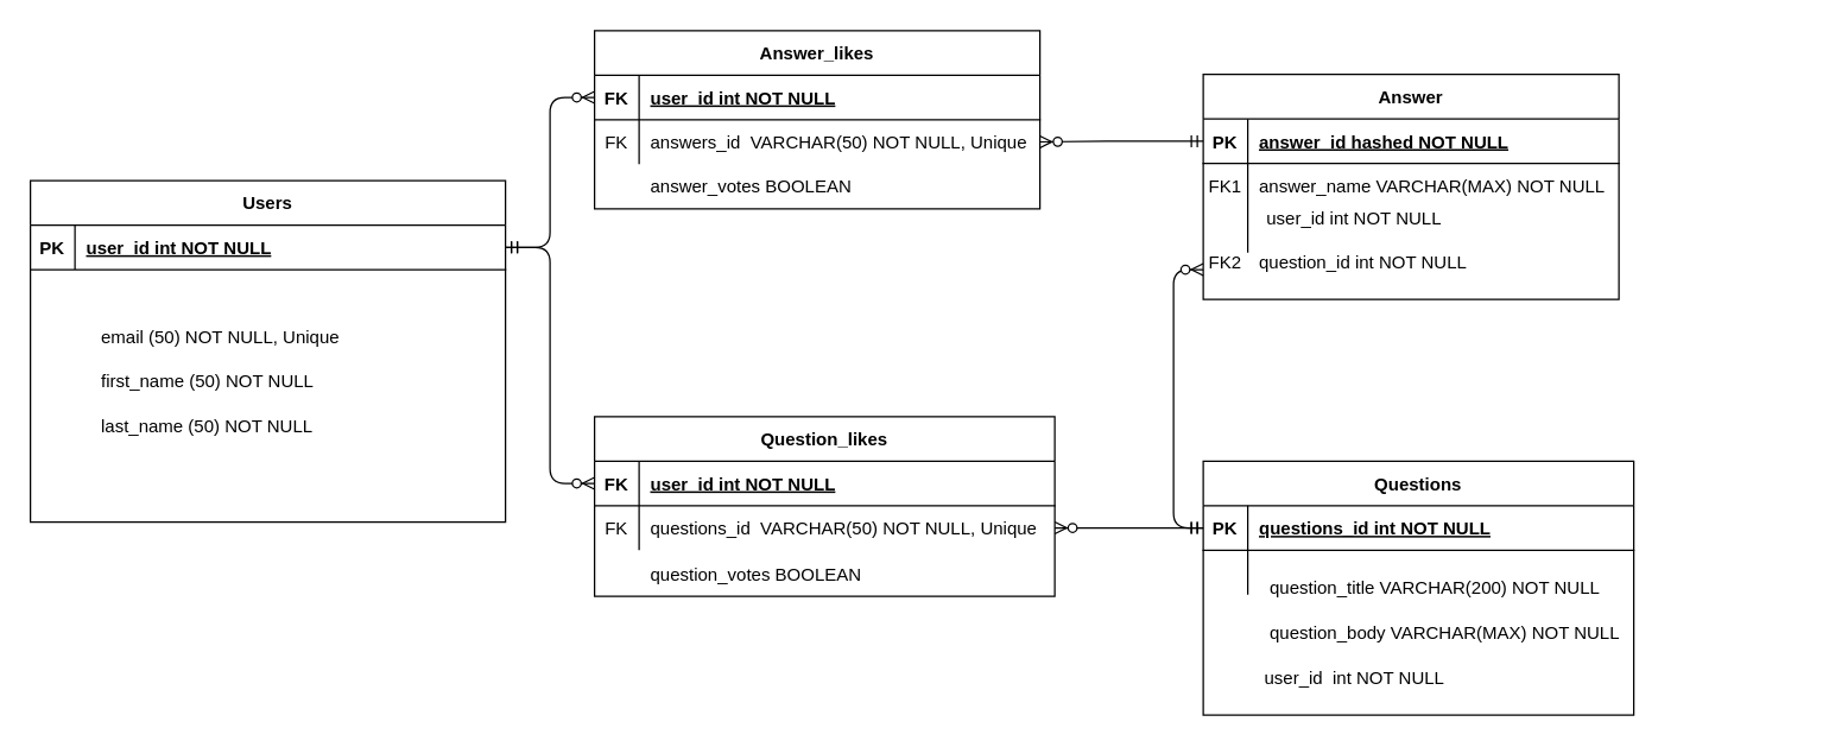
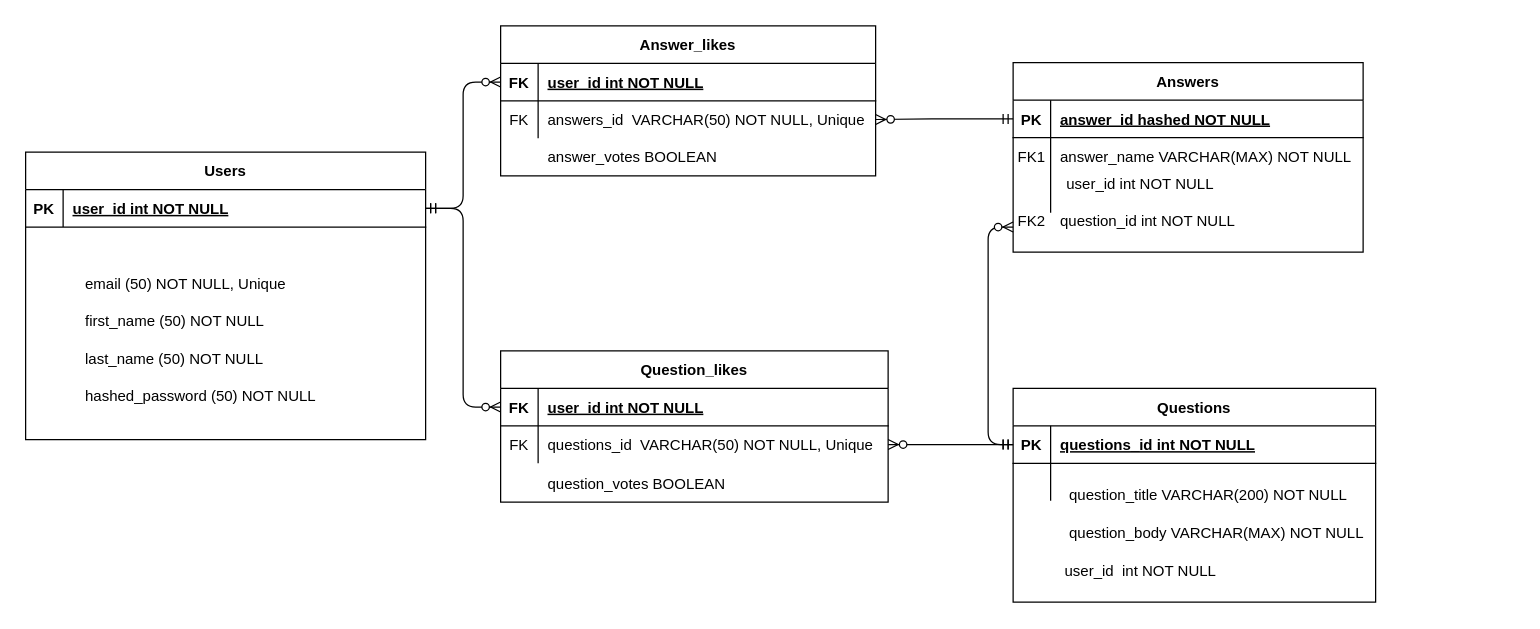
- <mxCell id="2" value="Answer" style="shape=table;startSize=30;container=1;collapsible=1;childLayout=tableLayout;fixedRows=1;rowLines=0;fontStyle=1;align=center;resizeLast=1;" parent="1" vertex="1"><mxGeometry x="810" y="49.5" width="280" height="151.5" as="geometry" /></mxCell>
+ <mxCell id="2" value="Answers" style="shape=table;startSize=30;container=1;collapsible=1;childLayout=tableLayout;fixedRows=1;rowLines=0;fontStyle=1;align=center;resizeLast=1;" parent="1" vertex="1"><mxGeometry x="810" y="49.5" width="280" height="151.5" as="geometry" /></mxCell>
+ <mxCell id="36" value="hashed_password (50) NOT NULL" style="shape=partialRectangle;overflow=hidden;connectable=0;fillColor=none;top=0;left=0;bottom=0;right=0;align=left;spacingLeft=6;" parent="34" vertex="1"><mxGeometry x="30" width="220" height="30" as="geometry" /></mxCell>
